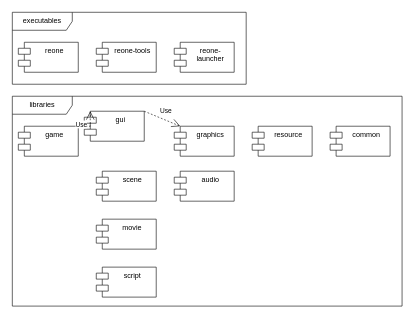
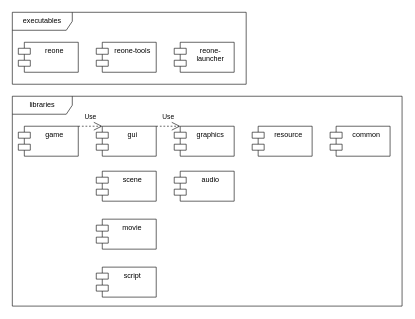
- <mxCell id="9" value="gui" style="shape=module;align=left;spacingLeft=20;align=center;verticalAlign=top;html=1;" parent="1" vertex="1"><mxGeometry x="140" y="185" width="100" height="50" as="geometry" /></mxCell>
+ <mxCell id="9" value="gui" style="shape=module;align=left;spacingLeft=20;align=center;verticalAlign=top;html=1;" parent="1" vertex="1"><mxGeometry x="160" y="210" width="100" height="50" as="geometry" /></mxCell>
